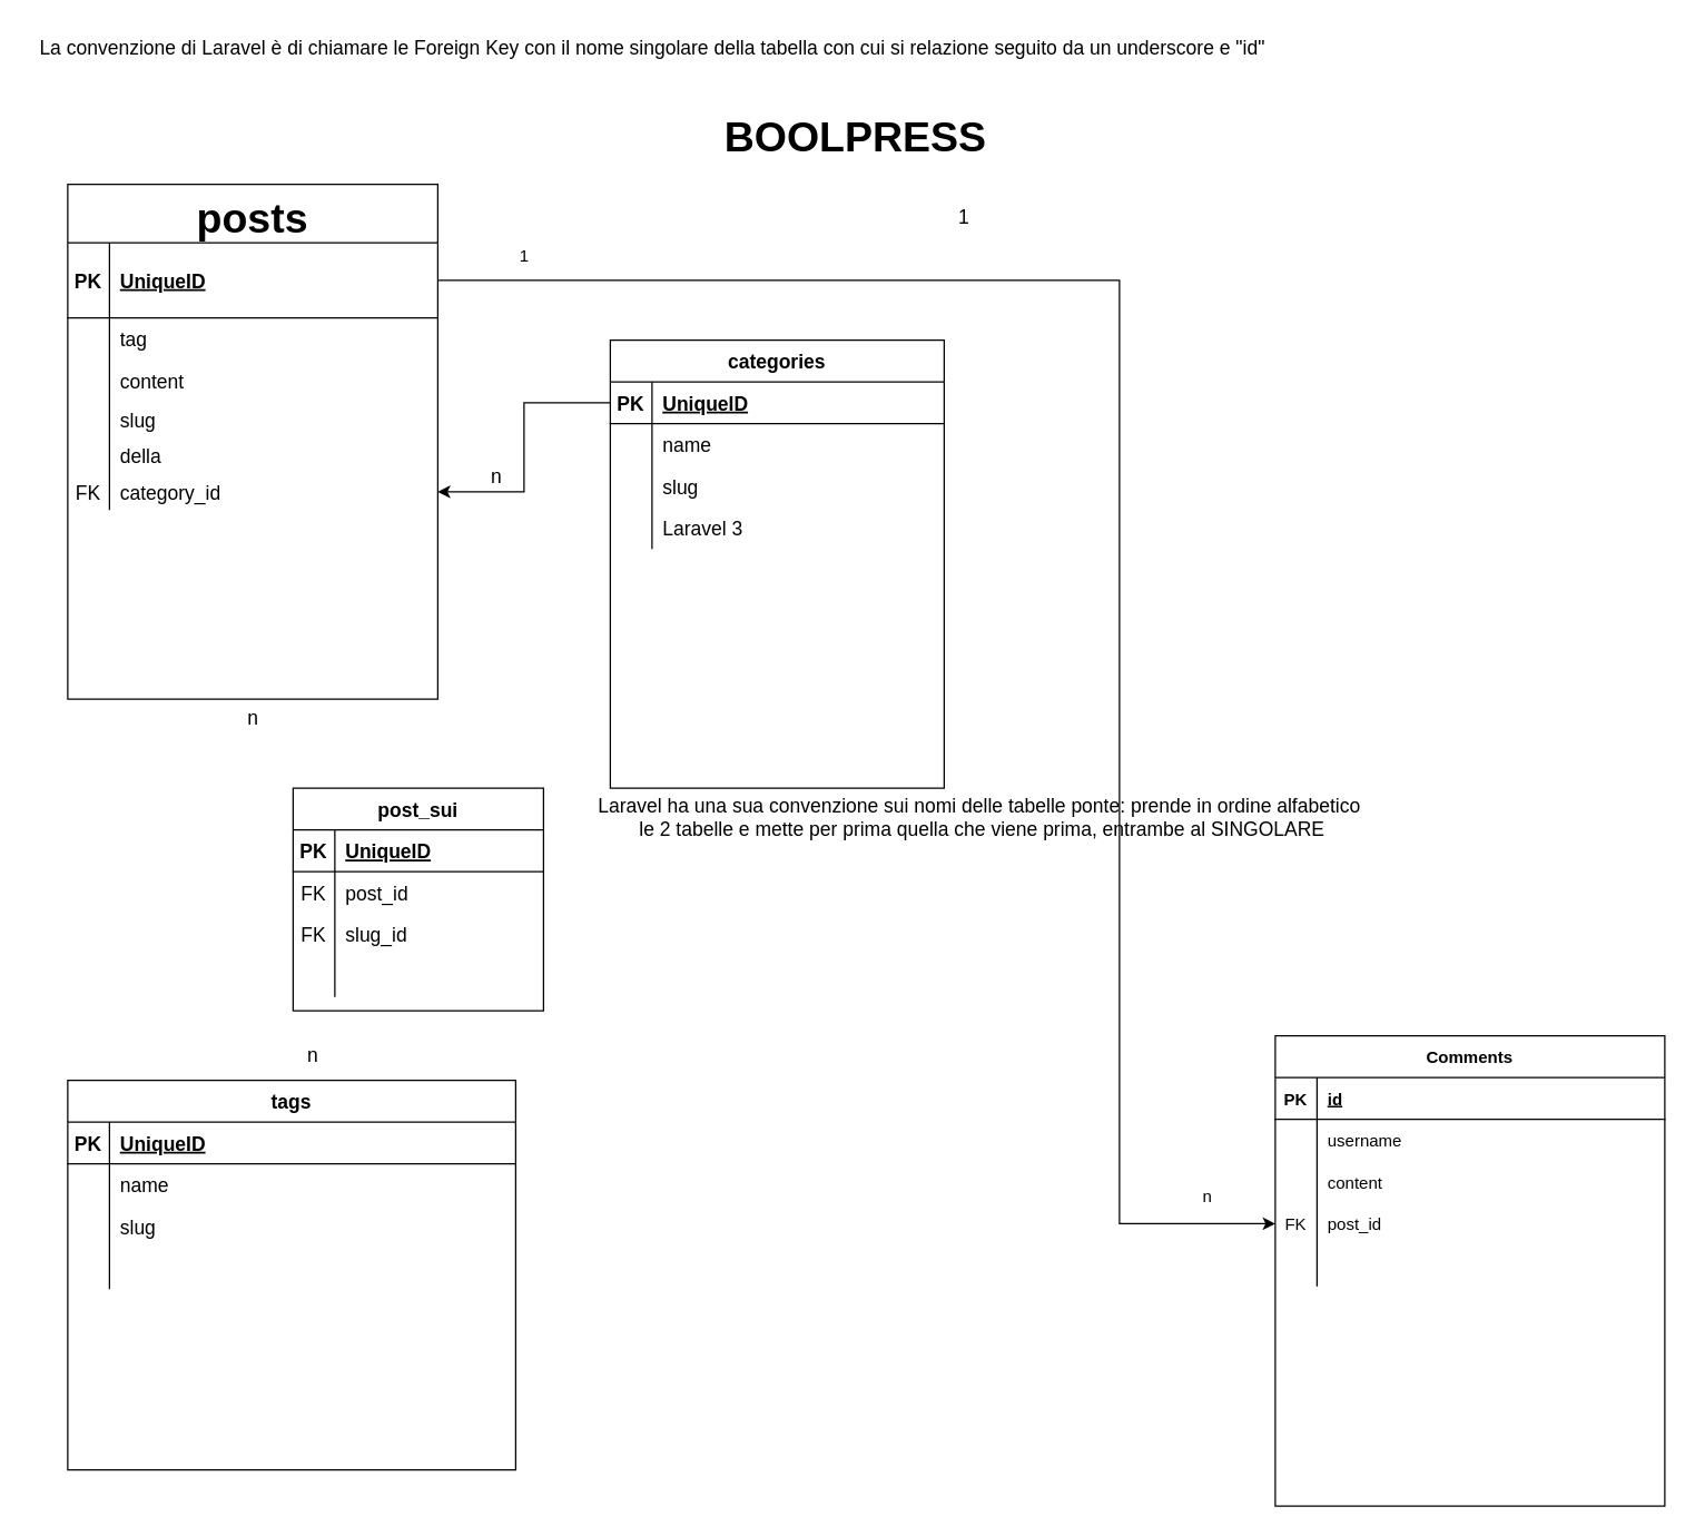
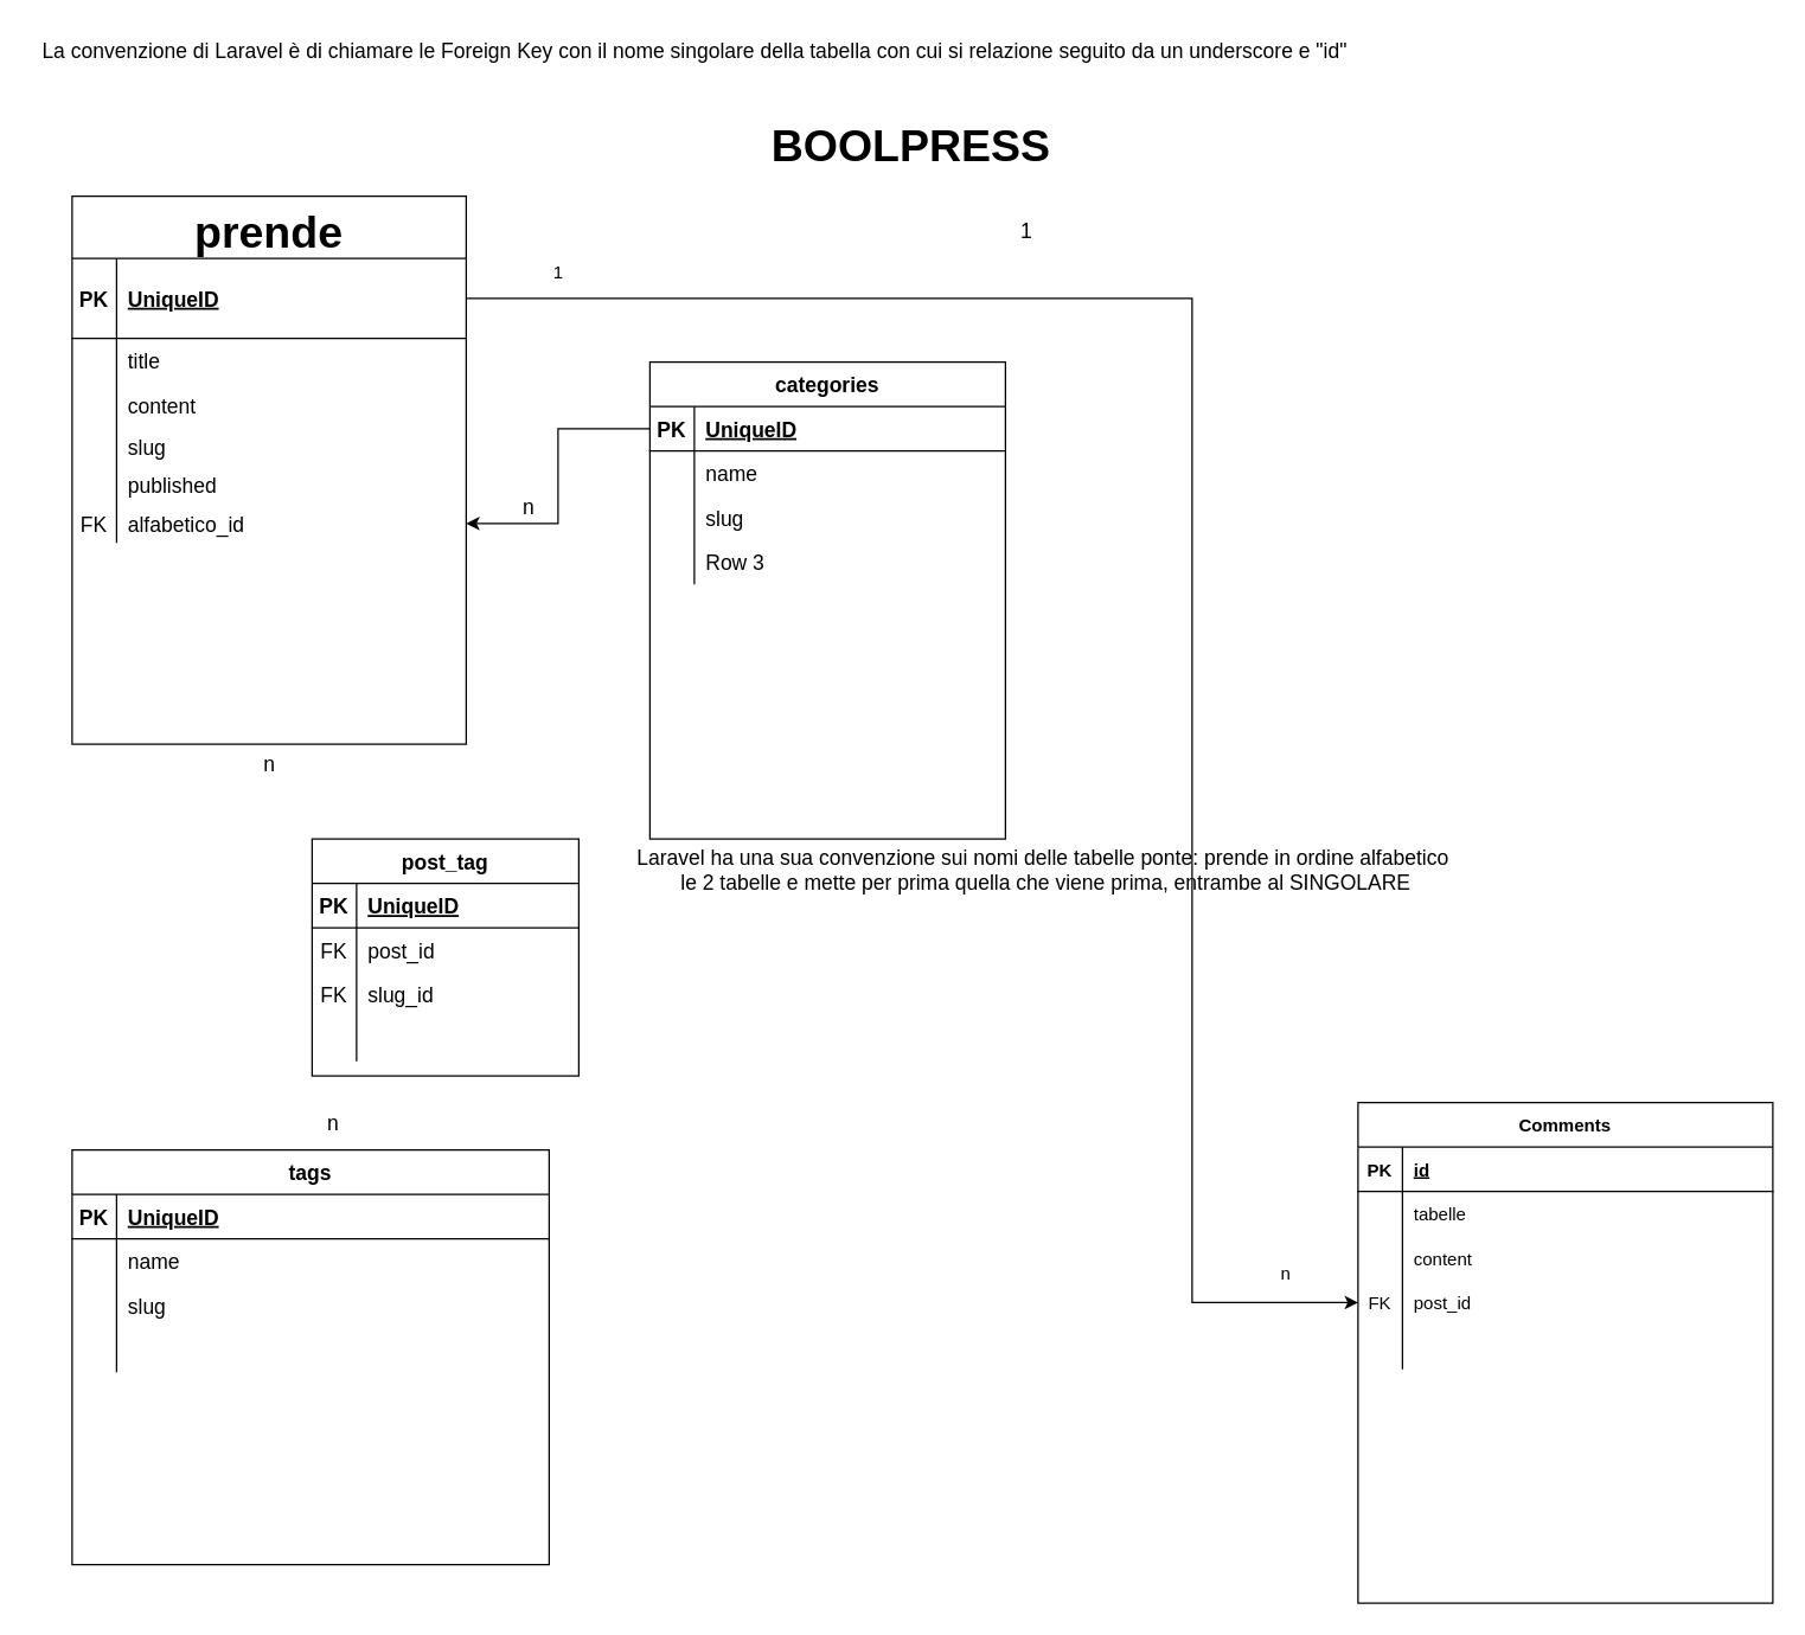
- <mxCell id="3" value="posts" style="shape=table;startSize=42;container=1;collapsible=1;childLayout=tableLayout;fixedRows=1;rowLines=0;fontStyle=1;align=center;resizeLast=1;fontSize=30;" parent="1" vertex="1"><mxGeometry x="48" y="132" width="266" height="370" as="geometry" /></mxCell>
+ <mxCell id="3" value="prende" style="shape=table;startSize=42;container=1;collapsible=1;childLayout=tableLayout;fixedRows=1;rowLines=0;fontStyle=1;align=center;resizeLast=1;fontSize=30;" parent="1" vertex="1"><mxGeometry x="48" y="132" width="266" height="370" as="geometry" /></mxCell>
- <mxCell id="9" value="tag" style="shape=partialRectangle;connectable=0;fillColor=none;top=0;left=0;bottom=0;right=0;align=left;spacingLeft=6;overflow=hidden;fontSize=14;" parent="7" vertex="1"><mxGeometry x="30" width="236" height="30" as="geometry"><mxRectangle width="236" height="30" as="alternateBounds" /></mxGeometry></mxCell>
+ <mxCell id="9" value="title" style="shape=partialRectangle;connectable=0;fillColor=none;top=0;left=0;bottom=0;right=0;align=left;spacingLeft=6;overflow=hidden;fontSize=14;" parent="7" vertex="1"><mxGeometry x="30" width="236" height="30" as="geometry"><mxRectangle width="236" height="30" as="alternateBounds" /></mxGeometry></mxCell>
- <mxCell id="18" value="della" style="shape=partialRectangle;connectable=0;fillColor=none;top=0;left=0;bottom=0;right=0;align=left;spacingLeft=6;overflow=hidden;fontSize=14;" parent="16" vertex="1"><mxGeometry x="30" width="236" height="26" as="geometry"><mxRectangle width="236" height="26" as="alternateBounds" /></mxGeometry></mxCell>
+ <mxCell id="18" value="published" style="shape=partialRectangle;connectable=0;fillColor=none;top=0;left=0;bottom=0;right=0;align=left;spacingLeft=6;overflow=hidden;fontSize=14;" parent="16" vertex="1"><mxGeometry x="30" width="236" height="26" as="geometry"><mxRectangle width="236" height="26" as="alternateBounds" /></mxGeometry></mxCell>
- <mxCell id="21" value="category_id" style="shape=partialRectangle;connectable=0;fillColor=none;top=0;left=0;bottom=0;right=0;align=left;spacingLeft=6;overflow=hidden;fontSize=14;" parent="19" vertex="1"><mxGeometry x="30" width="236" height="26" as="geometry"><mxRectangle width="236" height="26" as="alternateBounds" /></mxGeometry></mxCell>
+ <mxCell id="21" value="alfabetico_id" style="shape=partialRectangle;connectable=0;fillColor=none;top=0;left=0;bottom=0;right=0;align=left;spacingLeft=6;overflow=hidden;fontSize=14;" parent="19" vertex="1"><mxGeometry x="30" width="236" height="26" as="geometry"><mxRectangle width="236" height="26" as="alternateBounds" /></mxGeometry></mxCell>
- <mxCell id="34" value="Laravel 3" style="shape=partialRectangle;connectable=0;fillColor=none;top=0;left=0;bottom=0;right=0;align=left;spacingLeft=6;overflow=hidden;fontSize=14;" parent="32" vertex="1"><mxGeometry x="30" width="210" height="30" as="geometry"><mxRectangle width="210" height="30" as="alternateBounds" /></mxGeometry></mxCell>
+ <mxCell id="34" value="Row 3" style="shape=partialRectangle;connectable=0;fillColor=none;top=0;left=0;bottom=0;right=0;align=left;spacingLeft=6;overflow=hidden;fontSize=14;" parent="32" vertex="1"><mxGeometry x="30" width="210" height="30" as="geometry"><mxRectangle width="210" height="30" as="alternateBounds" /></mxGeometry></mxCell>
- <mxCell id="54" value="post_sui" style="shape=table;startSize=30;container=1;collapsible=1;childLayout=tableLayout;fixedRows=1;rowLines=0;fontStyle=1;align=center;resizeLast=1;fontSize=14;" parent="1" vertex="1"><mxGeometry x="210" y="566" width="180" height="160" as="geometry" /></mxCell>
+ <mxCell id="54" value="post_tag" style="shape=table;startSize=30;container=1;collapsible=1;childLayout=tableLayout;fixedRows=1;rowLines=0;fontStyle=1;align=center;resizeLast=1;fontSize=14;" parent="1" vertex="1"><mxGeometry x="210" y="566" width="180" height="160" as="geometry" /></mxCell>
- <mxCell id="74" value="username" style="shape=partialRectangle;connectable=0;fillColor=none;top=0;left=0;bottom=0;right=0;align=left;spacingLeft=6;overflow=hidden;" parent="72" vertex="1"><mxGeometry x="30" width="250" height="30" as="geometry"><mxRectangle width="250" height="30" as="alternateBounds" /></mxGeometry></mxCell>
+ <mxCell id="74" value="tabelle" style="shape=partialRectangle;connectable=0;fillColor=none;top=0;left=0;bottom=0;right=0;align=left;spacingLeft=6;overflow=hidden;" parent="72" vertex="1"><mxGeometry x="30" width="250" height="30" as="geometry"><mxRectangle width="250" height="30" as="alternateBounds" /></mxGeometry></mxCell>
